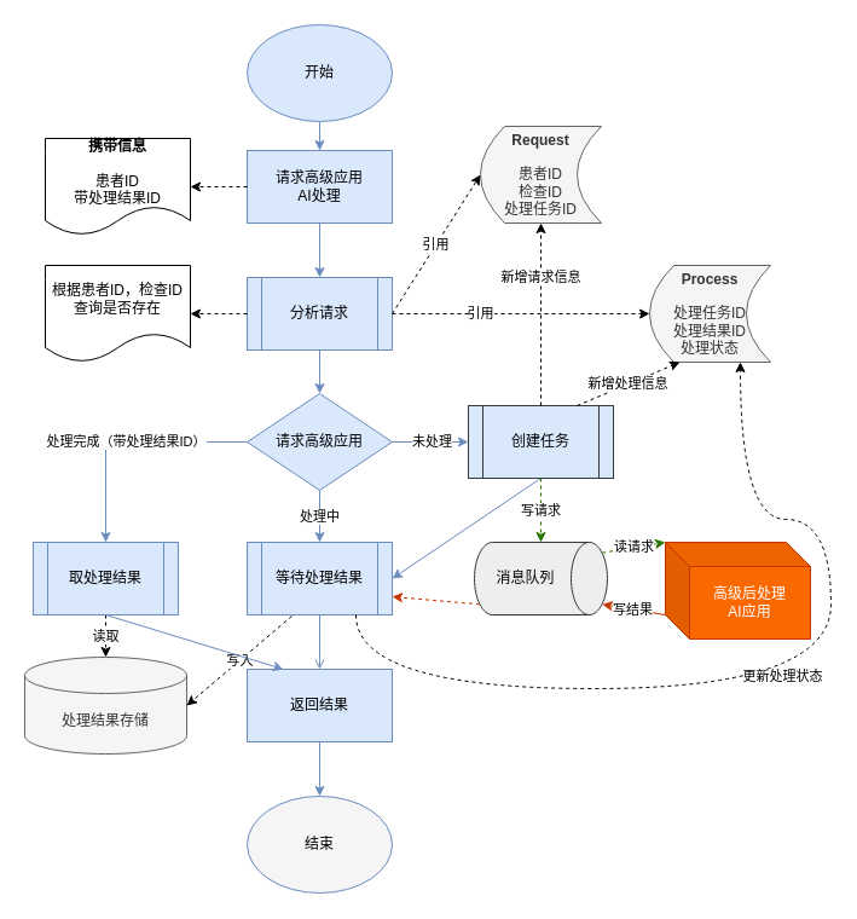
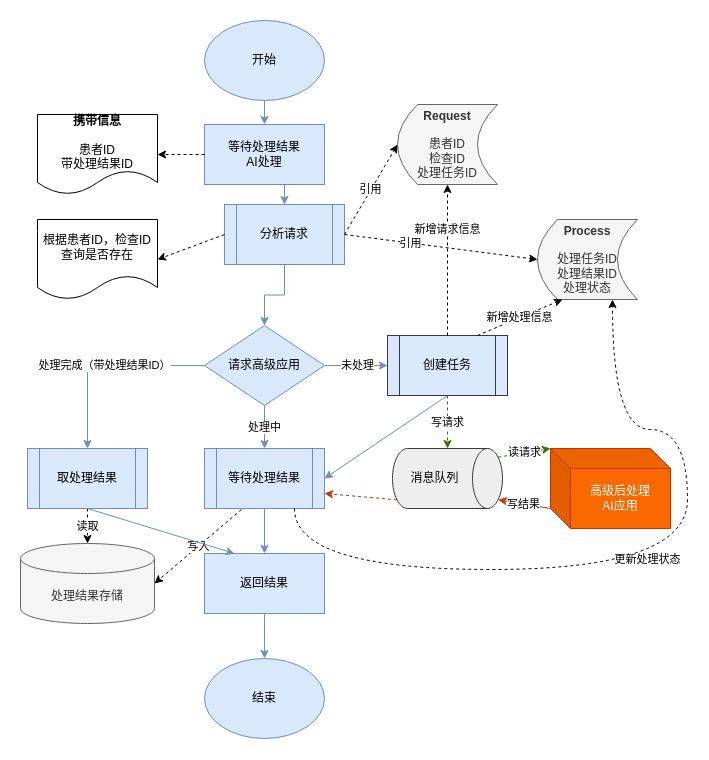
- <mxCell id="31" value="请求高级应用&lt;br&gt;AI处理" style="rounded=0;whiteSpace=wrap;html=1;fillColor=#dae8fc;strokeColor=#6c8ebf;" parent="1" vertex="1"><mxGeometry x="204" y="124" width="120" height="60" as="geometry" /></mxCell>
+ <mxCell id="31" value="等待处理结果&lt;br&gt;AI处理" style="rounded=0;whiteSpace=wrap;html=1;fillColor=#dae8fc;strokeColor=#6c8ebf;" parent="1" vertex="1"><mxGeometry x="204" y="124" width="120" height="60" as="geometry" /></mxCell>
- <mxCell id="10" value="分析请求" style="shape=process;whiteSpace=wrap;html=1;backgroundOutline=1;fillColor=#dae8fc;strokeColor=#6c8ebf;" parent="1" vertex="1"><mxGeometry x="204" y="229" width="120" height="60" as="geometry" /></mxCell>
+ <mxCell id="10" value="分析请求" style="shape=process;whiteSpace=wrap;html=1;backgroundOutline=1;fillColor=#dae8fc;strokeColor=#6c8ebf;" parent="1" vertex="1"><mxGeometry x="224" y="204" width="120" height="60" as="geometry" /></mxCell>
- <mxCell id="15" style="edgeStyle=orthogonalEdgeStyle;rounded=0;orthogonalLoop=1;jettySize=auto;html=1;exitX=0.5;exitY=1;exitDx=0;exitDy=0;entryX=0.5;entryY=0;entryDx=0;entryDy=0;fillColor=#dae8fc;strokeColor=#6c8ebf;endArrow=open;" parent="1" source="17" target="26" edge="1"><mxGeometry relative="1" as="geometry" /></mxCell>
+ <mxCell id="15" style="edgeStyle=orthogonalEdgeStyle;rounded=0;orthogonalLoop=1;jettySize=auto;html=1;exitX=0.5;exitY=1;exitDx=0;exitDy=0;entryX=0.5;entryY=0;entryDx=0;entryDy=0;fillColor=#dae8fc;strokeColor=#6c8ebf;" parent="1" source="17" target="26" edge="1"><mxGeometry relative="1" as="geometry" /></mxCell>
- <mxCell id="27" value="结束" style="ellipse;whiteSpace=wrap;html=1;fillColor=#f5f5f5;strokeColor=#6c8ebf;" parent="1" vertex="1"><mxGeometry x="204" y="658" width="120" height="80" as="geometry" /></mxCell>
+ <mxCell id="27" value="结束" style="ellipse;whiteSpace=wrap;html=1;fillColor=#dae8fc;strokeColor=#6c8ebf;" parent="1" vertex="1"><mxGeometry x="204" y="658" width="120" height="80" as="geometry" /></mxCell>
